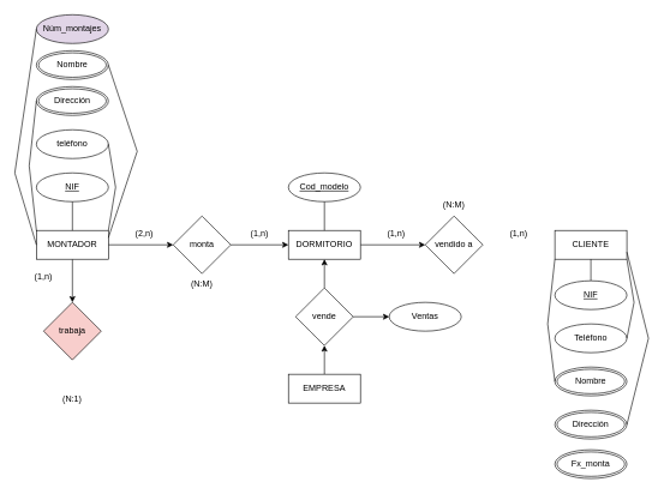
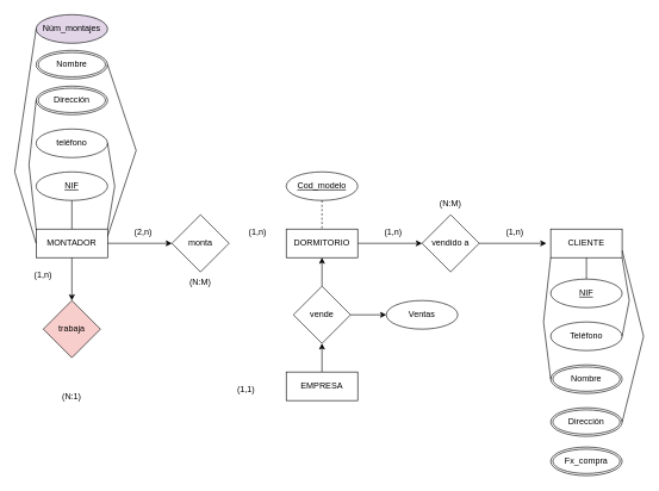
- <mxCell id="31" value="" style="endArrow=none;html=1;rounded=0;exitX=0.5;exitY=1;exitDx=0;exitDy=0;" edge="1" parent="1" source="30" target="6"><mxGeometry width="50" height="50" relative="1" as="geometry"><mxPoint x="110" y="290" as="sourcePoint" /><mxPoint x="110" y="330" as="targetPoint" /></mxGeometry></mxCell>
+ <mxCell id="31" value="" style="endArrow=none;html=1;rounded=0;exitX=0.5;exitY=1;exitDx=0;exitDy=0;dashed=1;" edge="1" parent="1" source="30" target="6"><mxGeometry width="50" height="50" relative="1" as="geometry"><mxPoint x="110" y="290" as="sourcePoint" /><mxPoint x="110" y="330" as="targetPoint" /></mxGeometry></mxCell>
- <mxCell id="7" style="edgeStyle=orthogonalEdgeStyle;rounded=0;orthogonalLoop=1;jettySize=auto;html=1;exitX=1;exitY=0.5;exitDx=0;exitDy=0;" parent="1" source="8" target="6" edge="1"><mxGeometry relative="1" as="geometry" /></mxCell>
+ <mxCell id="10" style="edgeStyle=none;rounded=0;orthogonalLoop=1;jettySize=auto;html=1;exitX=1;exitY=0.5;exitDx=0;exitDy=0;entryX=-0.06;entryY=0.5;entryDx=0;entryDy=0;entryPerimeter=0;" parent="1" source="11" target="9" edge="1"><mxGeometry relative="1" as="geometry" /></mxCell>
+ <mxCell id="47" value="(1,1)" style="text;html=1;strokeColor=none;fillColor=none;align=center;verticalAlign=middle;whiteSpace=wrap;rounded=0;" vertex="1" parent="1"><mxGeometry x="314" y="530" width="60" height="30" as="geometry" /></mxCell>
- <mxCell id="37" value="Fx_monta" style="ellipse;shape=doubleEllipse;margin=3;whiteSpace=wrap;html=1;align=center;" vertex="1" parent="1"><mxGeometry x="770" y="625" width="100" height="40" as="geometry" /></mxCell>
+ <mxCell id="37" value="Fx_compra" style="ellipse;shape=doubleEllipse;margin=3;whiteSpace=wrap;html=1;align=center;" vertex="1" parent="1"><mxGeometry x="770" y="625" width="100" height="40" as="geometry" /></mxCell>
